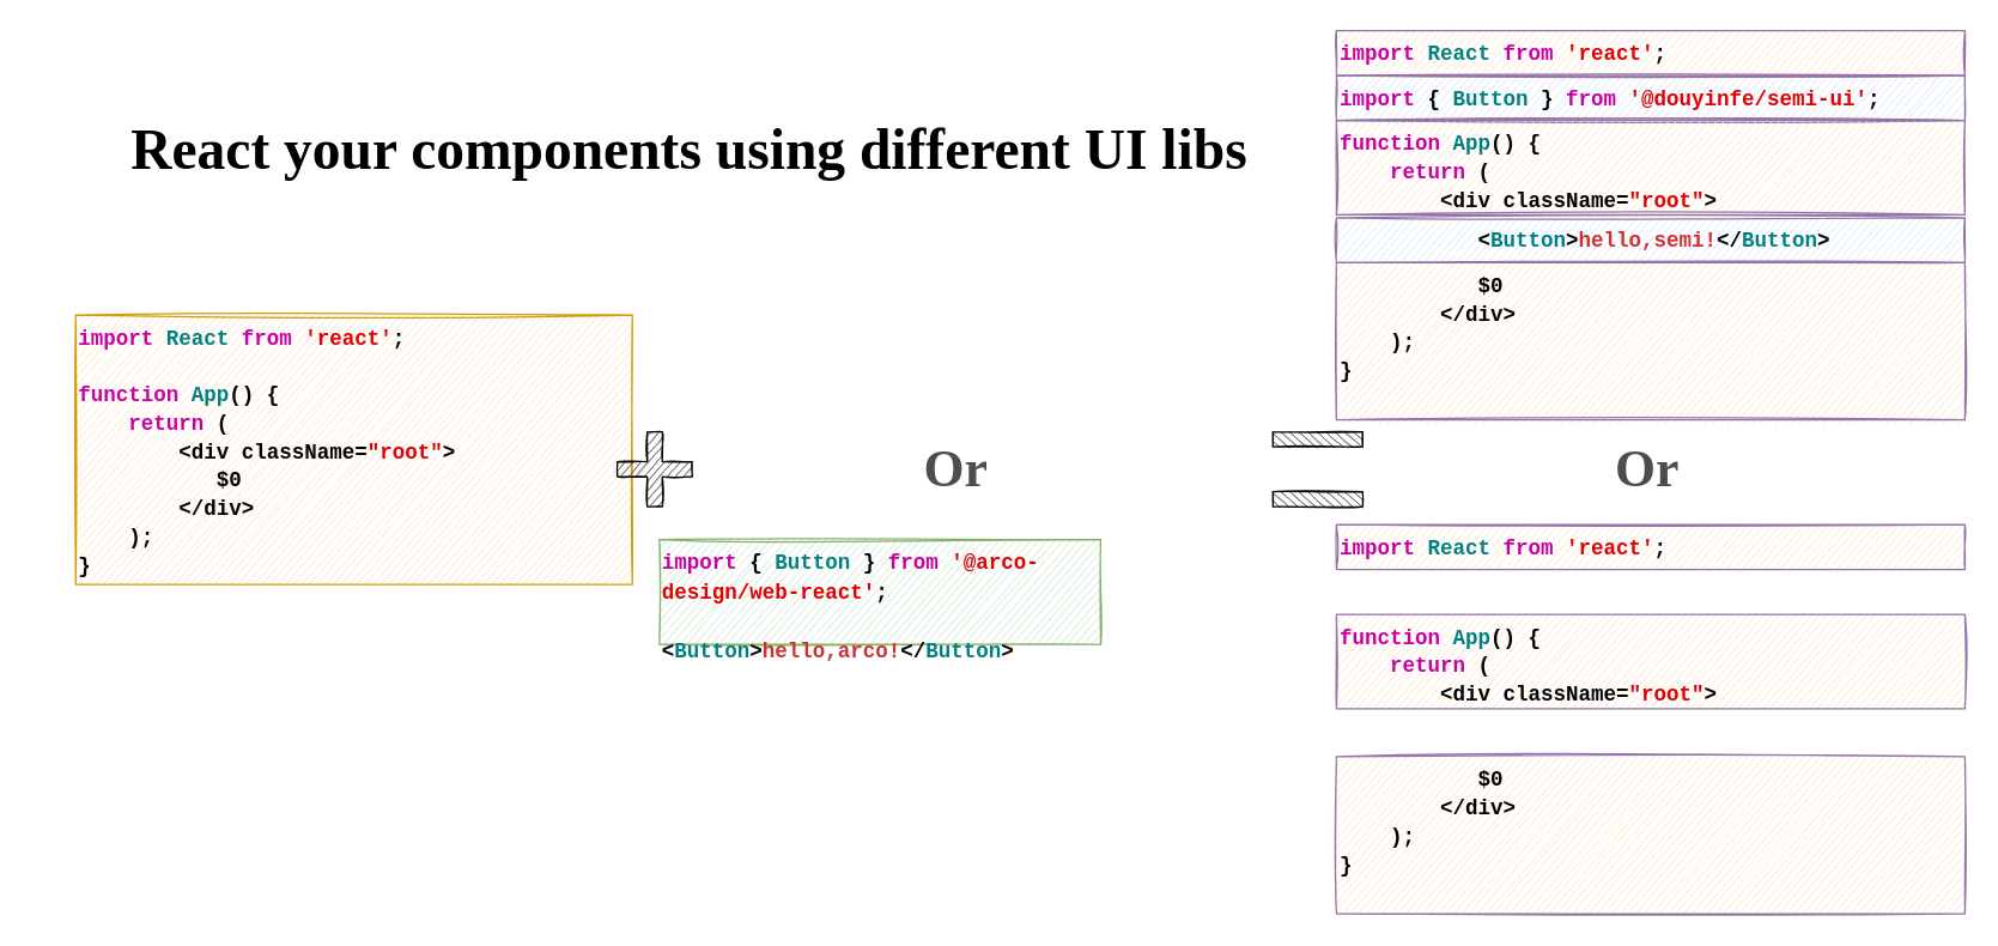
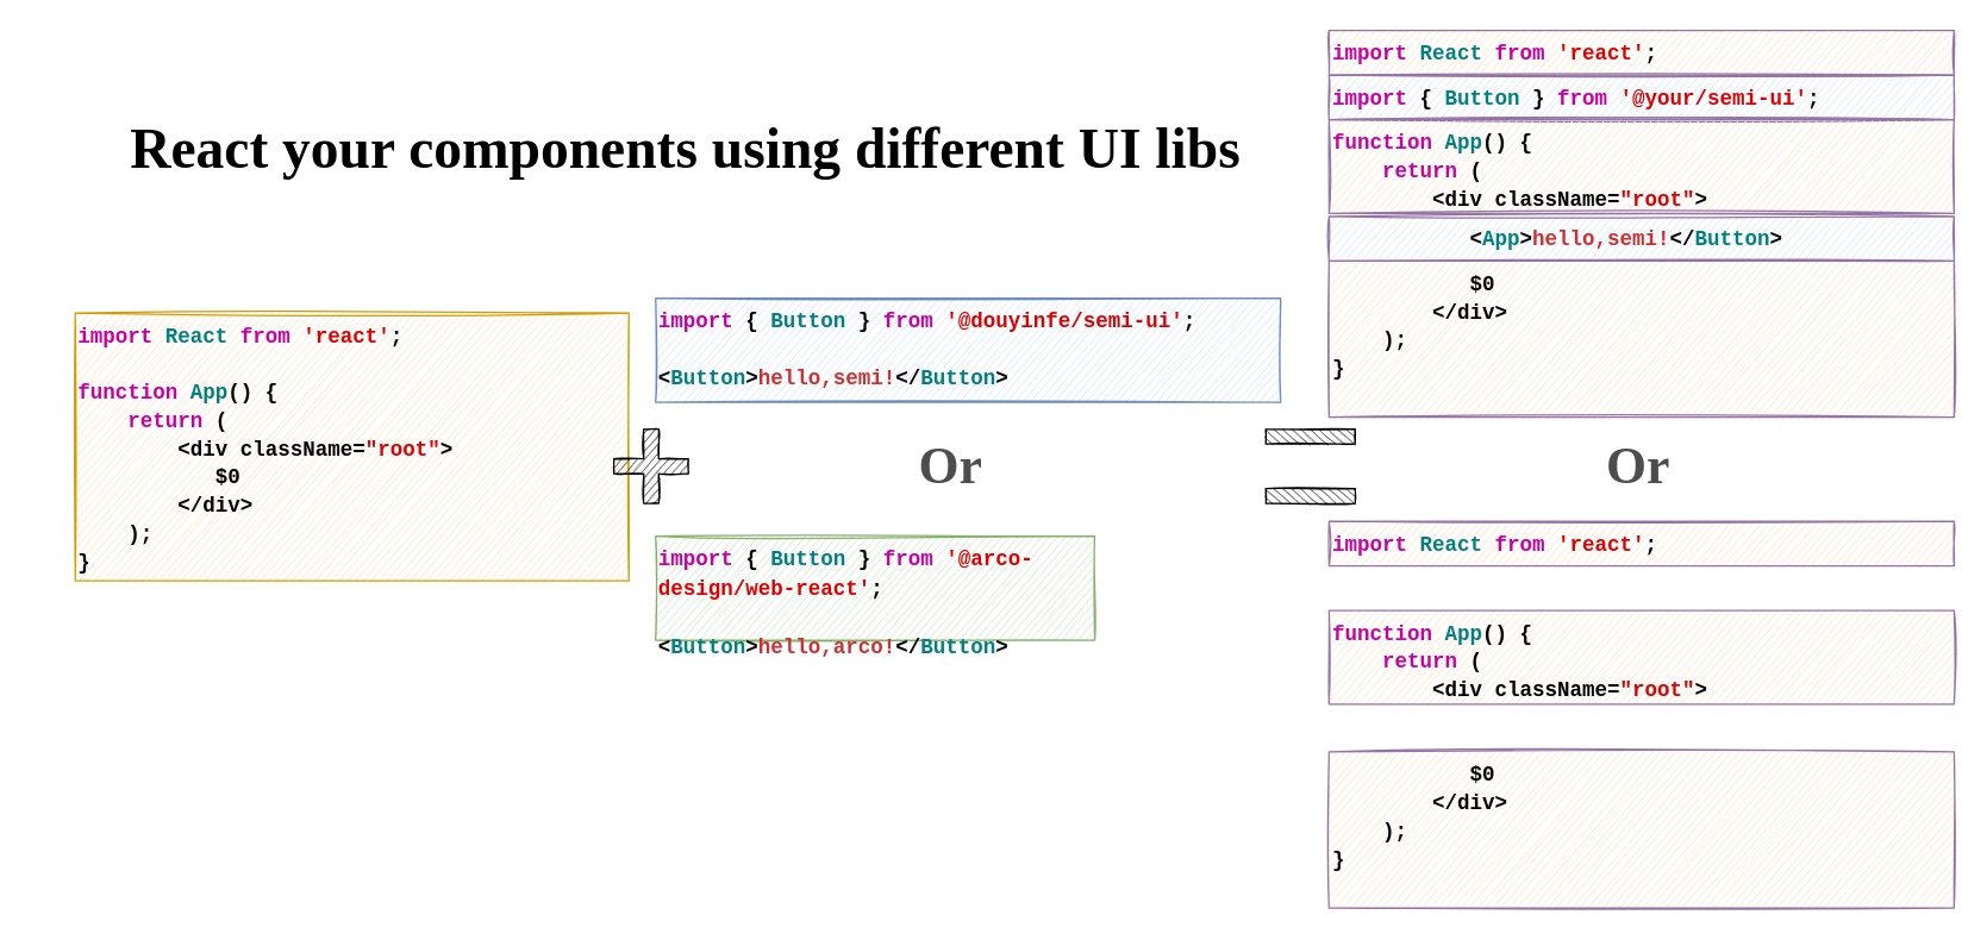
- <mxCell id="12" value="&lt;div style=&quot;color: rgb(0, 0, 0); background-color: rgba(255, 255, 254, 0); font-family: &amp;quot;fira code&amp;quot;, menlo, monaco, &amp;quot;courier new&amp;quot;, monospace, consolas, &amp;quot;courier new&amp;quot;, monospace; font-size: 14px; line-height: 19px;&quot;&gt;&lt;div&gt;&lt;span style=&quot;background-color: rgba(255 , 255 , 254 , 0) ; color: rgb(200 , 0 , 164)&quot;&gt;import&lt;/span&gt;&lt;span style=&quot;background-color: rgba(255 , 255 , 254 , 0)&quot;&gt;&amp;nbsp;{&amp;nbsp;&lt;/span&gt;&lt;span style=&quot;background-color: rgba(255 , 255 , 254 , 0) ; color: rgb(0 , 128 , 128)&quot;&gt;Button&lt;/span&gt;&lt;span style=&quot;background-color: rgba(255 , 255 , 254 , 0)&quot;&gt;&amp;nbsp;}&amp;nbsp;&lt;/span&gt;&lt;span style=&quot;background-color: rgba(255 , 255 , 254 , 0) ; color: rgb(200 , 0 , 164)&quot;&gt;from&lt;/span&gt;&lt;span style=&quot;background-color: rgba(255 , 255 , 254 , 0)&quot;&gt;&amp;nbsp;&lt;/span&gt;&lt;span style=&quot;background-color: rgba(255 , 255 , 254 , 0) ; color: rgb(223 , 0 , 2)&quot;&gt;'@douyinfe/semi-ui'&lt;/span&gt;&lt;span style=&quot;background-color: rgba(255 , 255 , 254 , 0)&quot;&gt;;&lt;/span&gt;&lt;br&gt;&lt;/div&gt;&lt;div&gt;&lt;br&gt;&lt;/div&gt;&lt;div&gt;&lt;br&gt;&lt;/div&gt;&lt;/div&gt;" style="text;whiteSpace=wrap;fontFamily=Times New Roman;html=1;fillColor=#dae8fc;strokeColor=#9673a6;sketch=1;fontStyle=1" vertex="1" parent="1"><mxGeometry x="892.5" y="50" width="420" height="30" as="geometry" /></mxCell>
+ <mxCell id="12" value="&lt;div style=&quot;color: rgb(0, 0, 0); background-color: rgba(255, 255, 254, 0); font-family: &amp;quot;fira code&amp;quot;, menlo, monaco, &amp;quot;courier new&amp;quot;, monospace, consolas, &amp;quot;courier new&amp;quot;, monospace; font-size: 14px; line-height: 19px;&quot;&gt;&lt;div&gt;&lt;span style=&quot;background-color: rgba(255 , 255 , 254 , 0) ; color: rgb(200 , 0 , 164)&quot;&gt;import&lt;/span&gt;&lt;span style=&quot;background-color: rgba(255 , 255 , 254 , 0)&quot;&gt;&amp;nbsp;{&amp;nbsp;&lt;/span&gt;&lt;span style=&quot;background-color: rgba(255 , 255 , 254 , 0) ; color: rgb(0 , 128 , 128)&quot;&gt;Button&lt;/span&gt;&lt;span style=&quot;background-color: rgba(255 , 255 , 254 , 0)&quot;&gt;&amp;nbsp;}&amp;nbsp;&lt;/span&gt;&lt;span style=&quot;background-color: rgba(255 , 255 , 254 , 0) ; color: rgb(200 , 0 , 164)&quot;&gt;from&lt;/span&gt;&lt;span style=&quot;background-color: rgba(255 , 255 , 254 , 0)&quot;&gt;&amp;nbsp;&lt;/span&gt;&lt;span style=&quot;background-color: rgba(255 , 255 , 254 , 0) ; color: rgb(223 , 0 , 2)&quot;&gt;'@your/semi-ui'&lt;/span&gt;&lt;span style=&quot;background-color: rgba(255 , 255 , 254 , 0)&quot;&gt;;&lt;/span&gt;&lt;br&gt;&lt;/div&gt;&lt;div&gt;&lt;br&gt;&lt;/div&gt;&lt;div&gt;&lt;br&gt;&lt;/div&gt;&lt;/div&gt;" style="text;whiteSpace=wrap;fontFamily=Times New Roman;html=1;fillColor=#dae8fc;strokeColor=#9673a6;sketch=1;fontStyle=1" vertex="1" parent="1"><mxGeometry x="892.5" y="50" width="420" height="30" as="geometry" /></mxCell>
- <mxCell id="15" value="&lt;div style=&quot;color: rgb(0, 0, 0); background-color: rgba(255, 255, 254, 0); font-family: &amp;quot;fira code&amp;quot;, menlo, monaco, &amp;quot;courier new&amp;quot;, monospace, consolas, &amp;quot;courier new&amp;quot;, monospace; font-size: 14px; line-height: 19px;&quot;&gt;&lt;div&gt;&lt;span style=&quot;background-color: rgba(255 , 255 , 254 , 0)&quot;&gt;&amp;nbsp; &amp;nbsp; &amp;nbsp; &amp;nbsp; &amp;nbsp; &amp;nbsp;&amp;lt;&lt;/span&gt;&lt;span style=&quot;background-color: rgba(255 , 255 , 254 , 0) ; color: rgb(0 , 128 , 128)&quot;&gt;Button&lt;/span&gt;&lt;span style=&quot;background-color: rgba(255 , 255 , 254 , 0)&quot;&gt;&amp;gt;&lt;/span&gt;&lt;span style=&quot;background-color: rgba(255 , 255 , 254 , 0) ; color: rgb(205 , 49 , 49)&quot;&gt;hello,semi!&lt;/span&gt;&lt;span style=&quot;background-color: rgba(255 , 255 , 254 , 0)&quot;&gt;&amp;lt;/&lt;/span&gt;&lt;span style=&quot;background-color: rgba(255 , 255 , 254 , 0) ; color: rgb(0 , 128 , 128)&quot;&gt;Button&lt;/span&gt;&lt;span style=&quot;background-color: rgba(255 , 255 , 254 , 0)&quot;&gt;&amp;gt;&lt;/span&gt;&lt;br&gt;&lt;/div&gt;&lt;div&gt;&lt;br&gt;&lt;/div&gt;&lt;/div&gt;" style="text;whiteSpace=wrap;fontFamily=Times New Roman;html=1;fillColor=#dae8fc;strokeColor=#9673a6;sketch=1;fontStyle=1" vertex="1" parent="1"><mxGeometry x="892.5" y="145" width="420" height="30" as="geometry" /></mxCell>
+ <mxCell id="15" value="&lt;div style=&quot;color: rgb(0, 0, 0); background-color: rgba(255, 255, 254, 0); font-family: &amp;quot;fira code&amp;quot;, menlo, monaco, &amp;quot;courier new&amp;quot;, monospace, consolas, &amp;quot;courier new&amp;quot;, monospace; font-size: 14px; line-height: 19px;&quot;&gt;&lt;div&gt;&lt;span style=&quot;background-color: rgba(255 , 255 , 254 , 0)&quot;&gt;&amp;nbsp; &amp;nbsp; &amp;nbsp; &amp;nbsp; &amp;nbsp; &amp;nbsp;&amp;lt;&lt;/span&gt;&lt;span style=&quot;background-color: rgba(255 , 255 , 254 , 0) ; color: rgb(0 , 128 , 128)&quot;&gt;App&lt;/span&gt;&lt;span style=&quot;background-color: rgba(255 , 255 , 254 , 0)&quot;&gt;&amp;gt;&lt;/span&gt;&lt;span style=&quot;background-color: rgba(255 , 255 , 254 , 0) ; color: rgb(205 , 49 , 49)&quot;&gt;hello,semi!&lt;/span&gt;&lt;span style=&quot;background-color: rgba(255 , 255 , 254 , 0)&quot;&gt;&amp;lt;/&lt;/span&gt;&lt;span style=&quot;background-color: rgba(255 , 255 , 254 , 0) ; color: rgb(0 , 128 , 128)&quot;&gt;Button&lt;/span&gt;&lt;span style=&quot;background-color: rgba(255 , 255 , 254 , 0)&quot;&gt;&amp;gt;&lt;/span&gt;&lt;br&gt;&lt;/div&gt;&lt;div&gt;&lt;br&gt;&lt;/div&gt;&lt;/div&gt;" style="text;whiteSpace=wrap;fontFamily=Times New Roman;html=1;fillColor=#dae8fc;strokeColor=#9673a6;sketch=1;fontStyle=1" vertex="1" parent="1"><mxGeometry x="892.5" y="145" width="420" height="30" as="geometry" /></mxCell>
+ <mxCell id="3" value="&lt;div style=&quot;color: rgb(0, 0, 0); background-color: rgba(255, 255, 254, 0); font-family: &amp;quot;fira code&amp;quot;, menlo, monaco, &amp;quot;courier new&amp;quot;, monospace, consolas, &amp;quot;courier new&amp;quot;, monospace; font-size: 14px; line-height: 19px;&quot;&gt;&lt;div&gt;&lt;span style=&quot;background-color: rgba(255 , 255 , 254 , 0) ; color: rgb(200 , 0 , 164)&quot;&gt;import&lt;/span&gt;&lt;span style=&quot;background-color: rgba(255 , 255 , 254 , 0)&quot;&gt;&amp;nbsp;{&amp;nbsp;&lt;/span&gt;&lt;span style=&quot;background-color: rgba(255 , 255 , 254 , 0) ; color: rgb(0 , 128 , 128)&quot;&gt;Button&lt;/span&gt;&lt;span style=&quot;background-color: rgba(255 , 255 , 254 , 0)&quot;&gt;&amp;nbsp;}&amp;nbsp;&lt;/span&gt;&lt;span style=&quot;background-color: rgba(255 , 255 , 254 , 0) ; color: rgb(200 , 0 , 164)&quot;&gt;from&lt;/span&gt;&lt;span style=&quot;background-color: rgba(255 , 255 , 254 , 0)&quot;&gt;&amp;nbsp;&lt;/span&gt;&lt;span style=&quot;background-color: rgba(255 , 255 , 254 , 0) ; color: rgb(223 , 0 , 2)&quot;&gt;'@douyinfe/semi-ui'&lt;/span&gt;&lt;span style=&quot;background-color: rgba(255 , 255 , 254 , 0)&quot;&gt;;&lt;/span&gt;&lt;br&gt;&lt;/div&gt;&lt;div&gt;&lt;br&gt;&lt;/div&gt;&lt;div&gt;&lt;span style=&quot;color: #000000&quot;&gt;&amp;lt;&lt;/span&gt;&lt;span style=&quot;color: #008080&quot;&gt;Button&lt;/span&gt;&lt;span style=&quot;color: #000000&quot;&gt;&amp;gt;&lt;/span&gt;&lt;span style=&quot;color: #cd3131&quot;&gt;hello,semi!&lt;/span&gt;&lt;span style=&quot;color: #000000&quot;&gt;&amp;lt;/&lt;/span&gt;&lt;span style=&quot;color: #008080&quot;&gt;Button&lt;/span&gt;&lt;span style=&quot;color: #000000&quot;&gt;&amp;gt;&lt;/span&gt;&lt;/div&gt;&lt;div&gt;&lt;br&gt;&lt;/div&gt;&lt;/div&gt;" style="text;whiteSpace=wrap;fontFamily=Times New Roman;html=1;fillColor=#dae8fc;strokeColor=#6c8ebf;sketch=1;fontStyle=1" vertex="1" parent="1"><mxGeometry x="440" y="200" width="420" height="70" as="geometry" /></mxCell>
